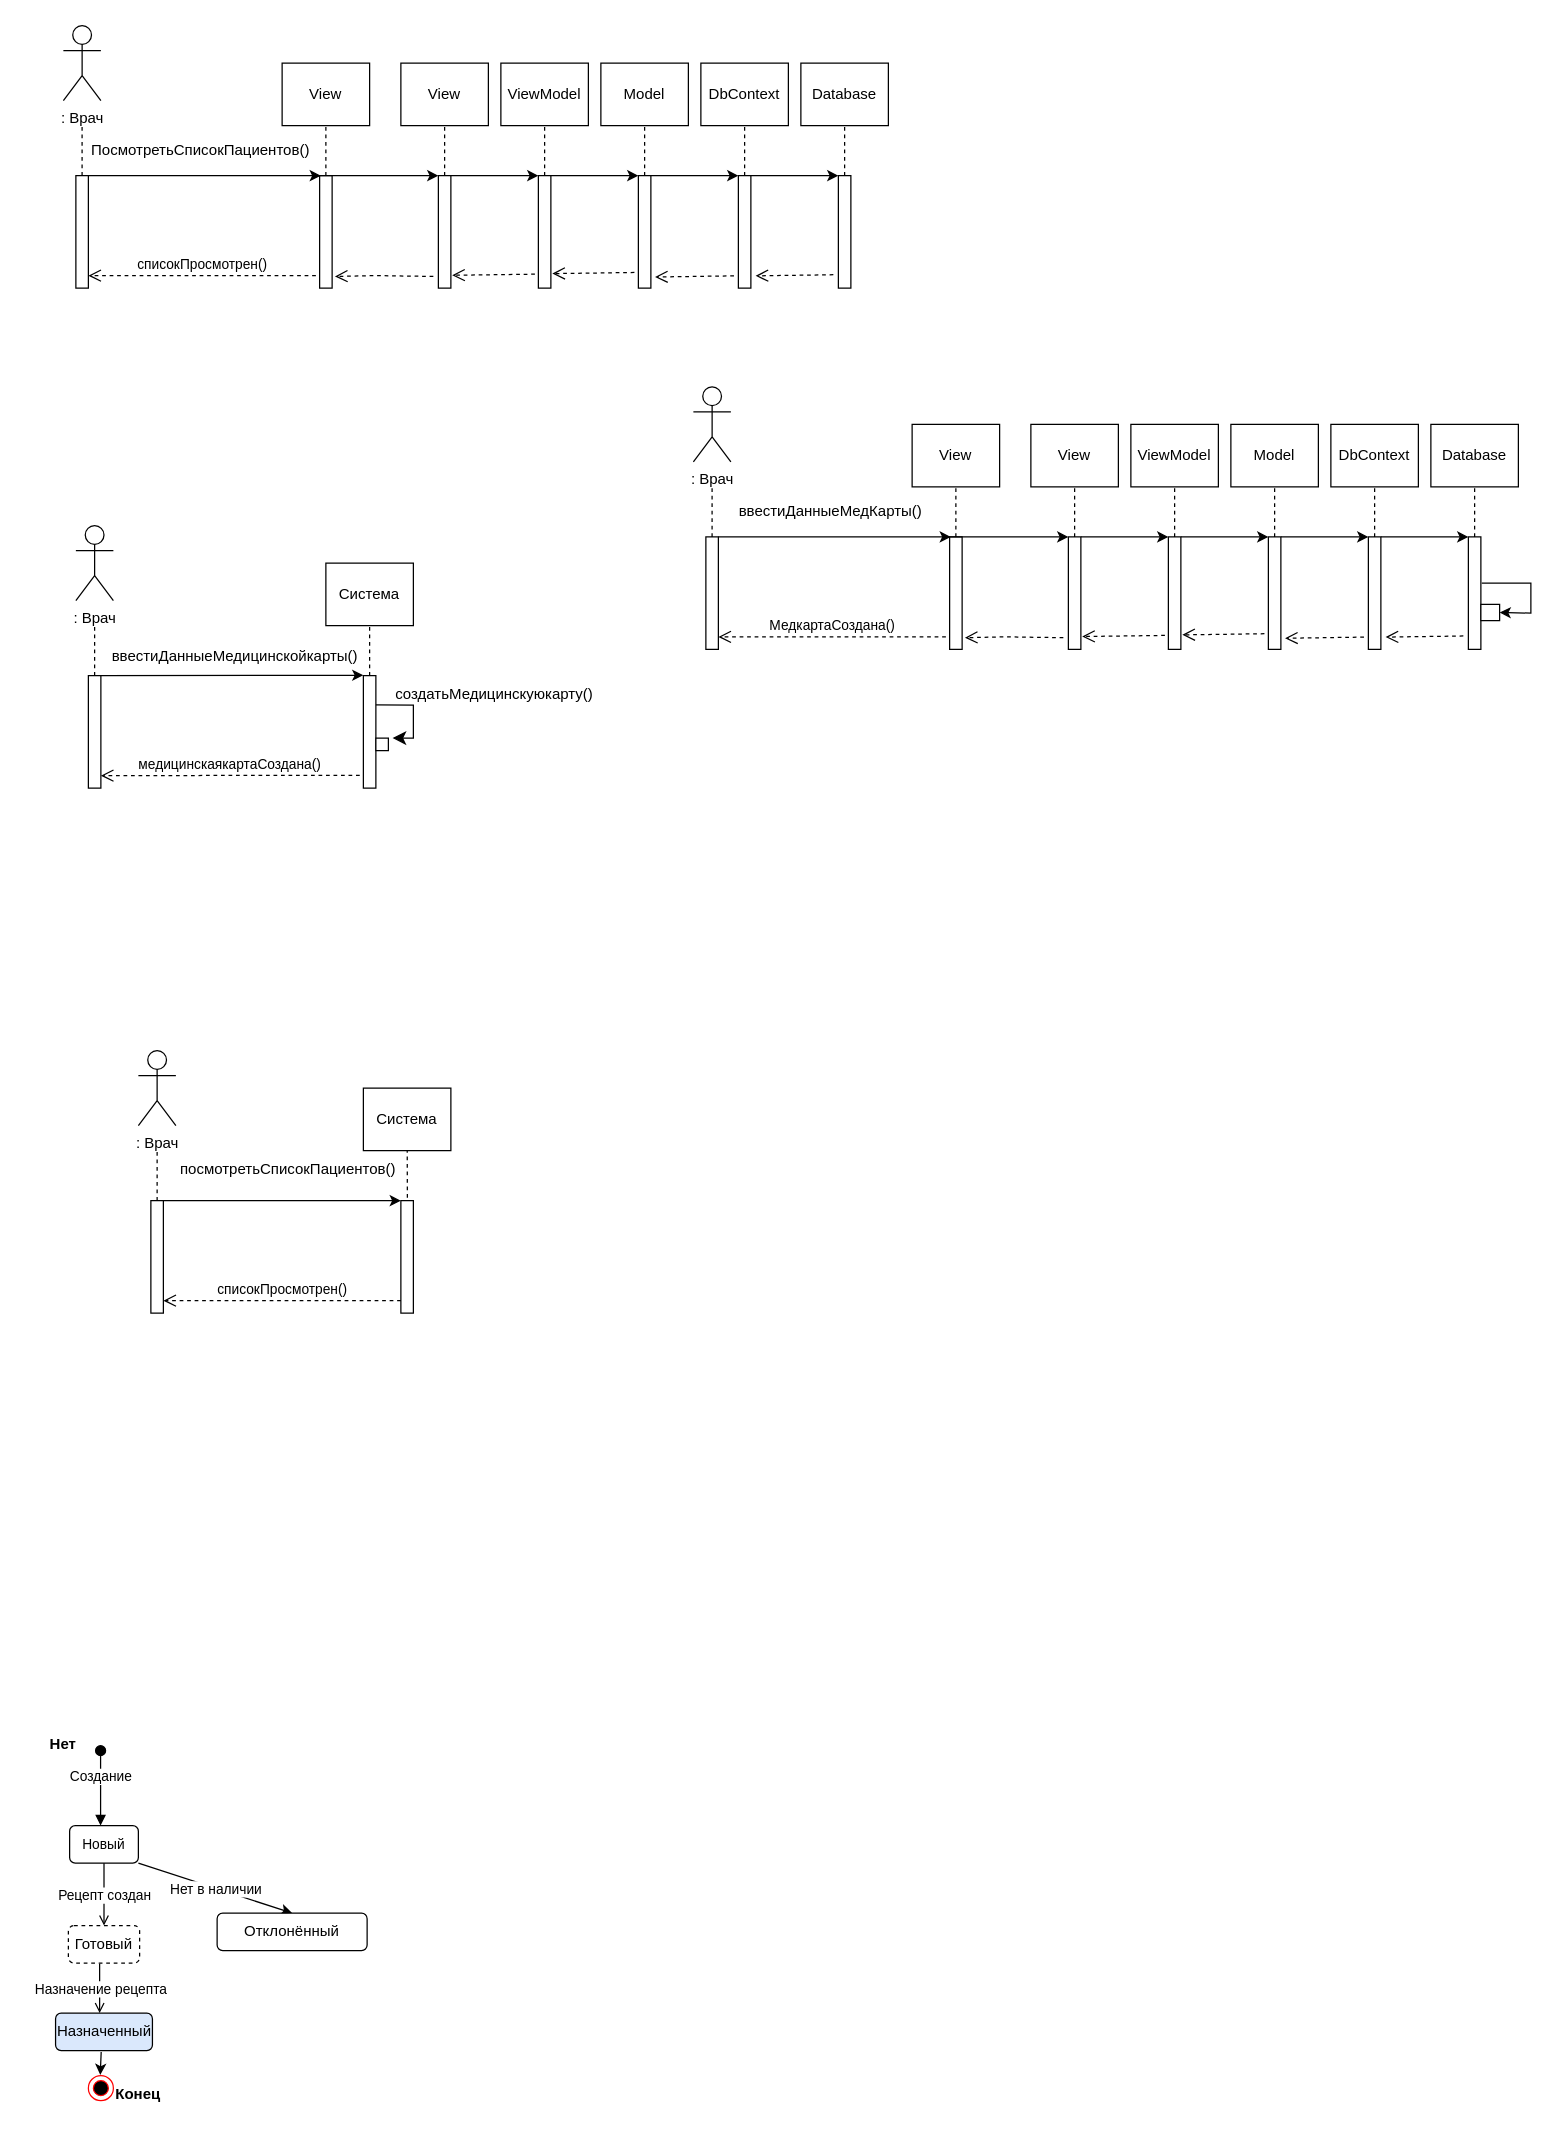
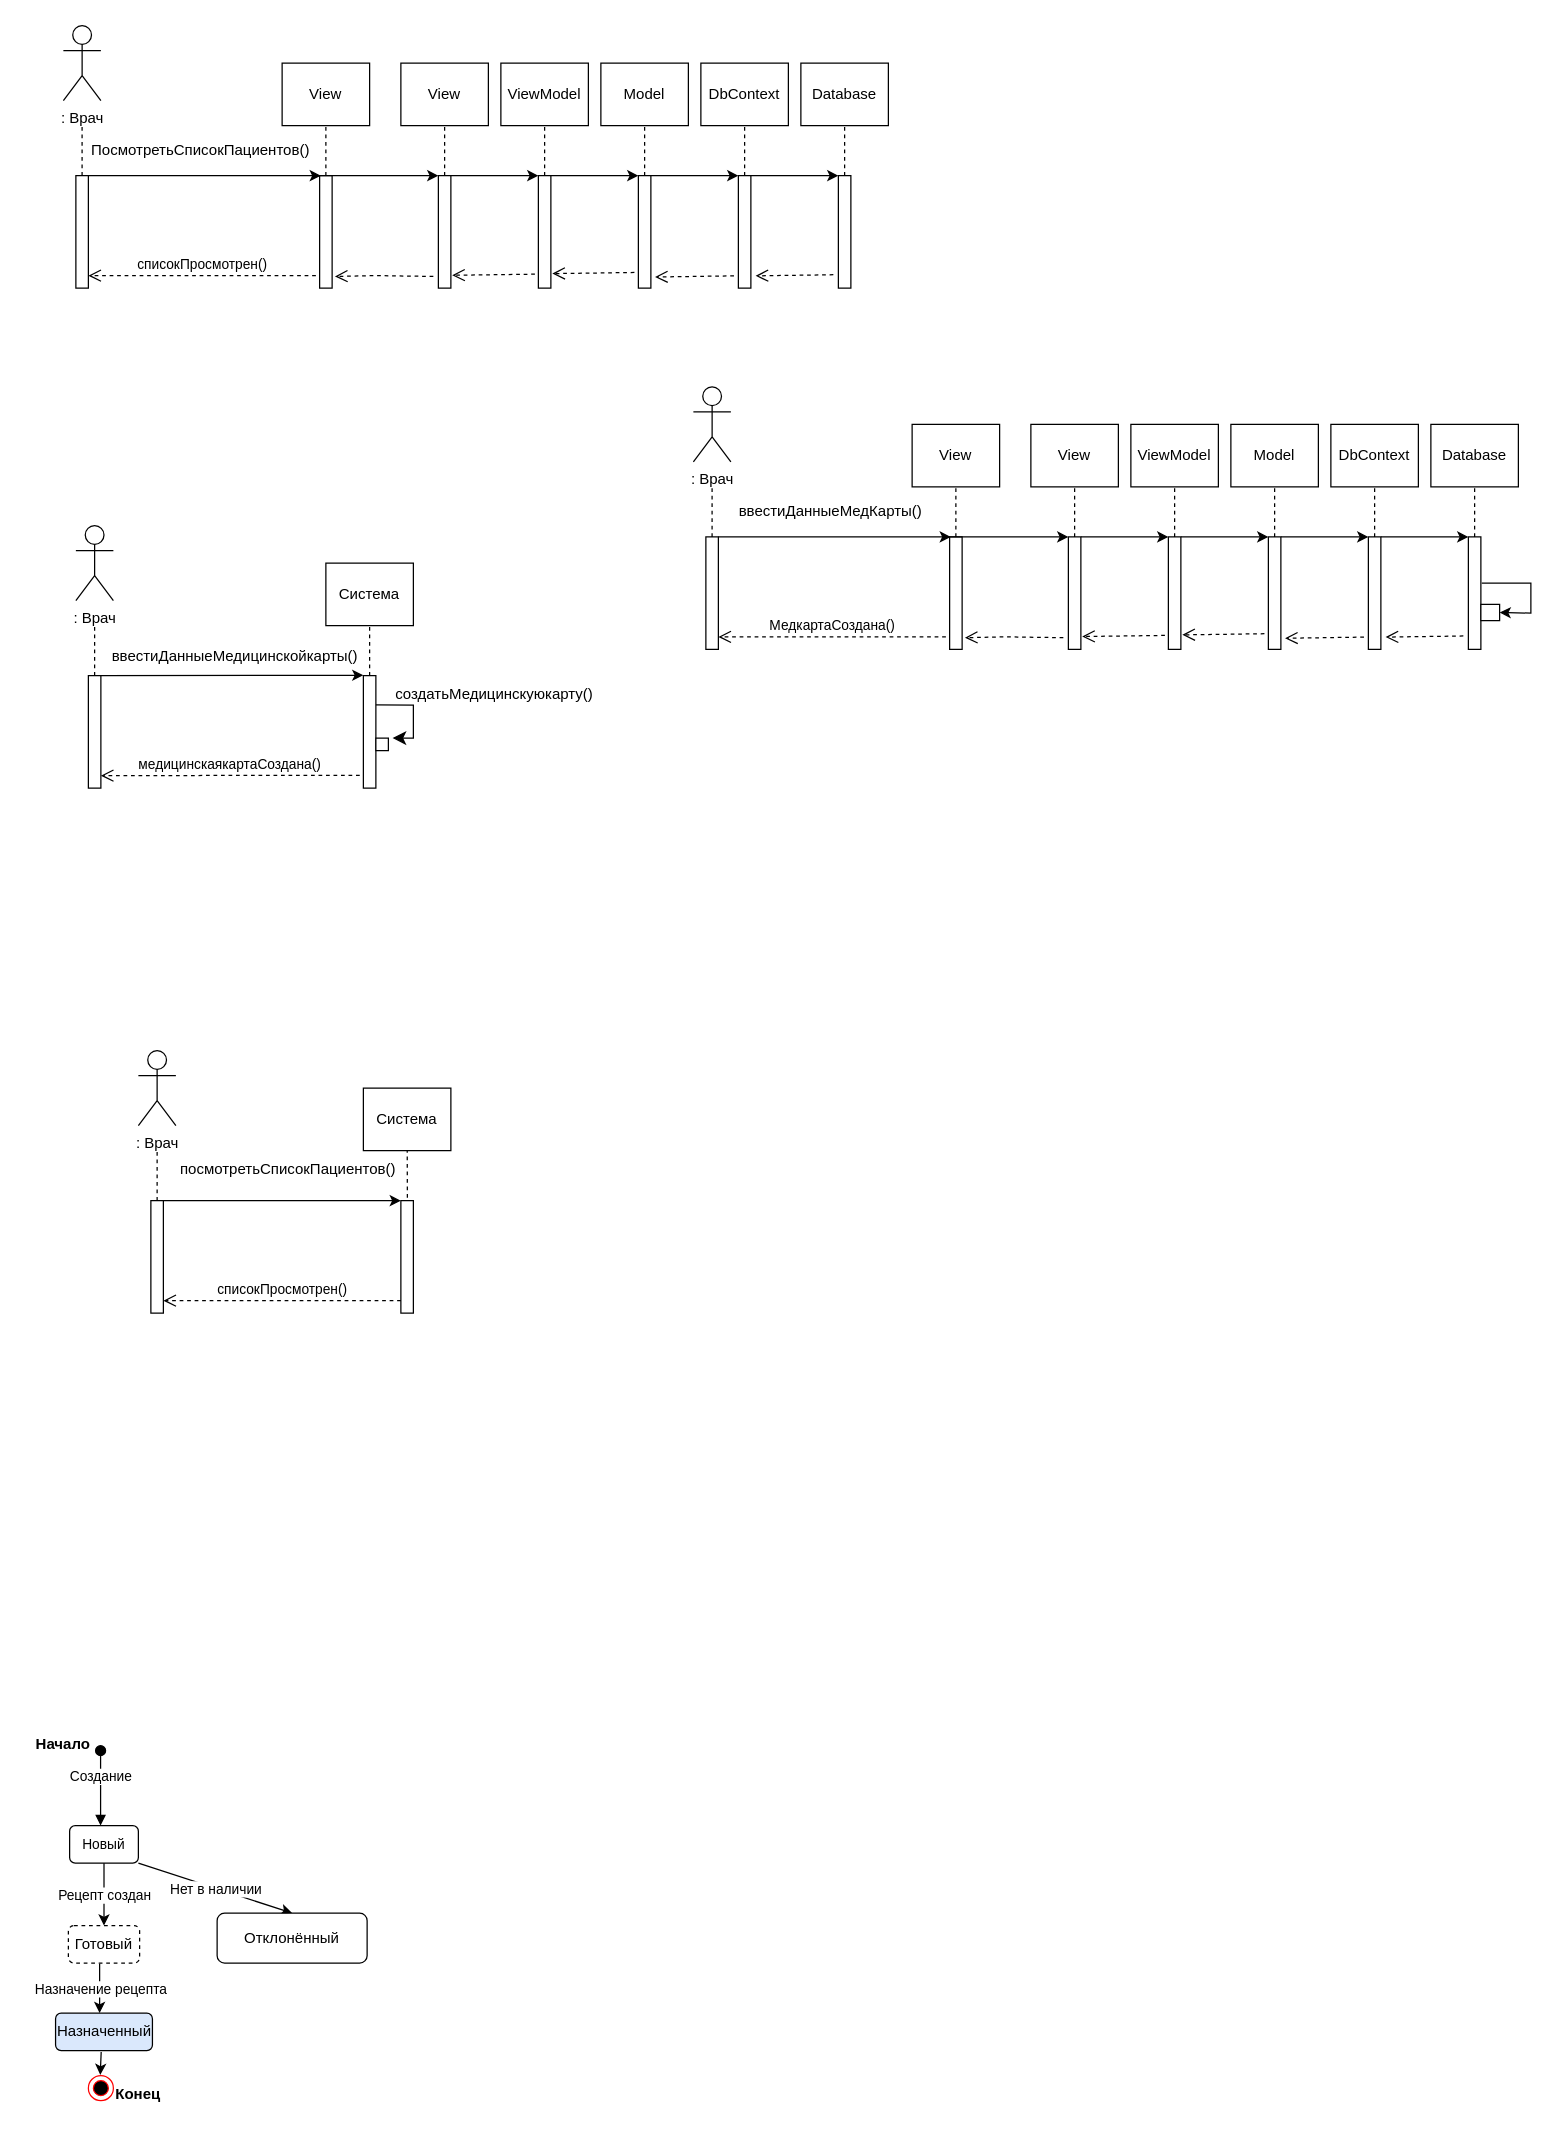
- <mxCell id="33" value="&lt;b&gt;Нет&lt;/b&gt;" style="text;html=1;align=center;verticalAlign=middle;whiteSpace=wrap;rounded=0;" parent="1" vertex="1"><mxGeometry x="20" y="1380" width="60" height="30" as="geometry" /></mxCell>
+ <mxCell id="33" value="&lt;b&gt;Начало&lt;/b&gt;" style="text;html=1;align=center;verticalAlign=middle;whiteSpace=wrap;rounded=0;" parent="1" vertex="1"><mxGeometry x="20" y="1380" width="60" height="30" as="geometry" /></mxCell>
- <mxCell id="38" value="" style="endArrow=open;html=1;rounded=0;exitX=0.5;exitY=1;exitDx=0;exitDy=0;entryX=0.5;entryY=0;entryDx=0;entryDy=0;" parent="1" source="32" target="40" edge="1"><mxGeometry relative="1" as="geometry"><mxPoint x="80" y="1560" as="sourcePoint" /><mxPoint x="80" y="1620" as="targetPoint" /></mxGeometry></mxCell>
+ <mxCell id="38" value="" style="endArrow=classic;html=1;rounded=0;exitX=0.5;exitY=1;exitDx=0;exitDy=0;entryX=0.5;entryY=0;entryDx=0;entryDy=0;" parent="1" source="32" target="40" edge="1"><mxGeometry relative="1" as="geometry"><mxPoint x="80" y="1560" as="sourcePoint" /><mxPoint x="80" y="1620" as="targetPoint" /></mxGeometry></mxCell>
- <mxCell id="37" value="Отклонённый" style="rounded=1;whiteSpace=wrap;html=1;" parent="1" vertex="1"><mxGeometry x="173" y="1530" width="120" height="30" as="geometry" /></mxCell>
+ <mxCell id="37" value="Отклонённый" style="rounded=1;whiteSpace=wrap;html=1;" parent="1" vertex="1"><mxGeometry x="173" y="1530" width="120" height="40" as="geometry" /></mxCell>
- <mxCell id="42" value="" style="endArrow=open;html=1;rounded=0;exitX=0.439;exitY=1.017;exitDx=0;exitDy=0;exitPerimeter=0;entryX=0.455;entryY=0;entryDx=0;entryDy=0;entryPerimeter=0;" parent="1" source="40" target="41" edge="1"><mxGeometry relative="1" as="geometry"><mxPoint x="80" y="1580" as="sourcePoint" /><mxPoint x="180" y="1580" as="targetPoint" /></mxGeometry></mxCell>
+ <mxCell id="42" value="" style="endArrow=classic;html=1;rounded=0;exitX=0.439;exitY=1.017;exitDx=0;exitDy=0;exitPerimeter=0;entryX=0.455;entryY=0;entryDx=0;entryDy=0;entryPerimeter=0;" parent="1" source="40" target="41" edge="1"><mxGeometry relative="1" as="geometry"><mxPoint x="80" y="1580" as="sourcePoint" /><mxPoint x="180" y="1580" as="targetPoint" /></mxGeometry></mxCell>
